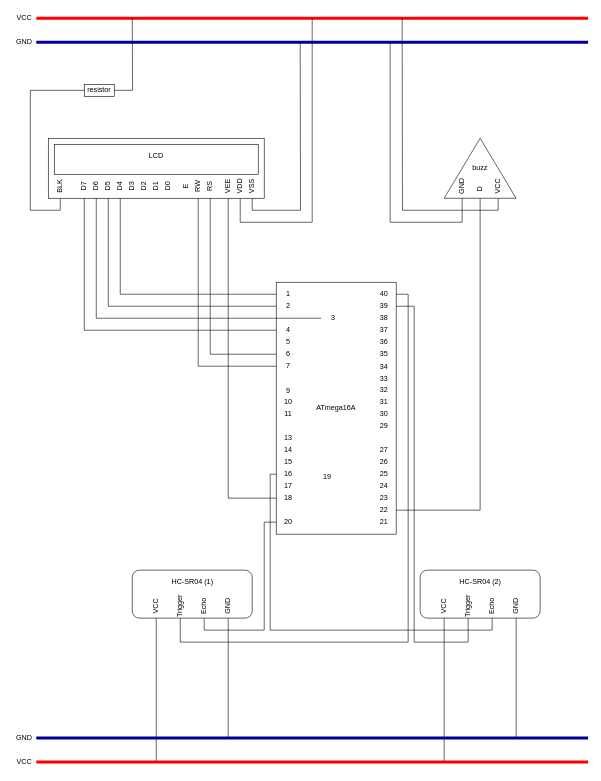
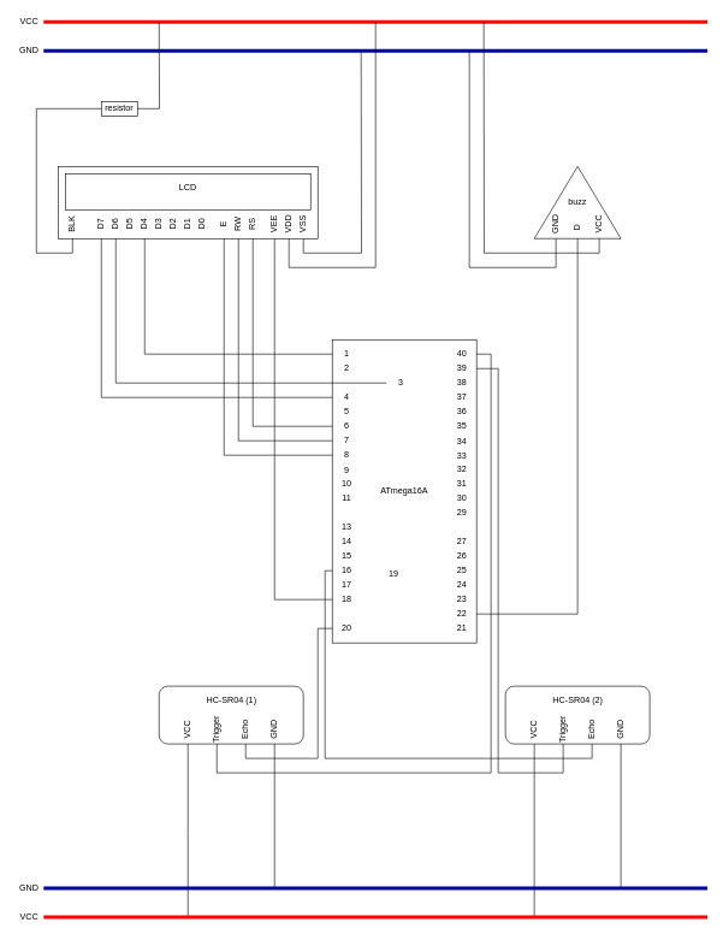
- <mxCell id="66" style="edgeStyle=orthogonalEdgeStyle;rounded=0;orthogonalLoop=1;jettySize=auto;html=1;exitX=0;exitY=0.5;exitDx=0;exitDy=0;entryX=0;entryY=0.5;entryDx=0;entryDy=0;endArrow=none;endFill=0;strokeColor=#000000;strokeWidth=1;" edge="1" parent="1" source="67" target="4"><mxGeometry relative="1" as="geometry" /></mxCell>
+ <mxCell id="58" style="edgeStyle=orthogonalEdgeStyle;rounded=0;orthogonalLoop=1;jettySize=auto;html=1;exitX=0;exitY=0.5;exitDx=0;exitDy=0;entryX=0;entryY=0.5;entryDx=0;entryDy=0;endArrow=none;endFill=0;strokeColor=#000000;strokeWidth=1;" edge="1" parent="1" source="59" target="10"><mxGeometry relative="1" as="geometry" /></mxCell>
+ <mxCell id="10" value="8" style="text;html=1;strokeColor=none;fillColor=none;align=center;verticalAlign=middle;whiteSpace=wrap;rounded=0;" vertex="1" parent="1"><mxGeometry x="460" y="620" width="40" height="20" as="geometry" /></mxCell>
